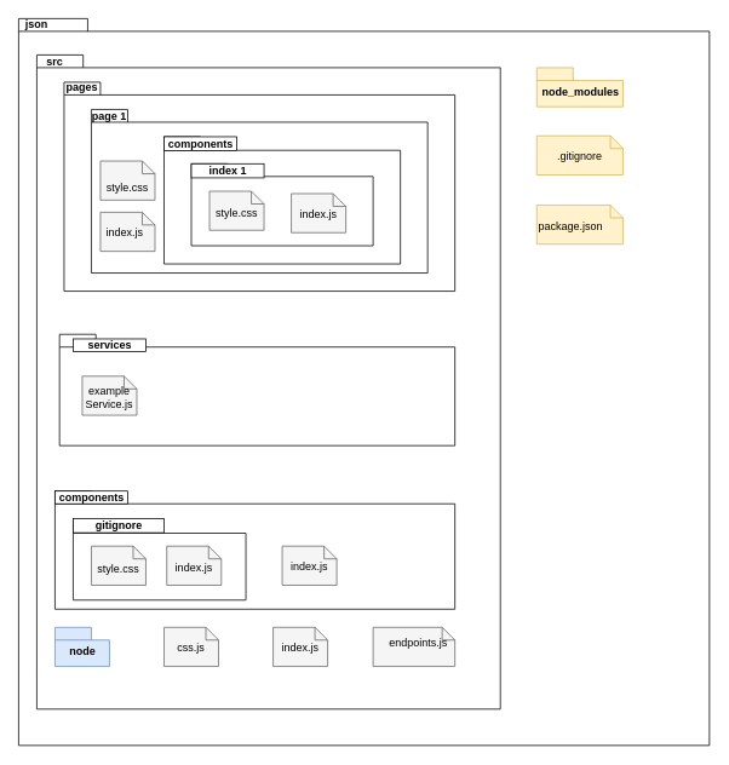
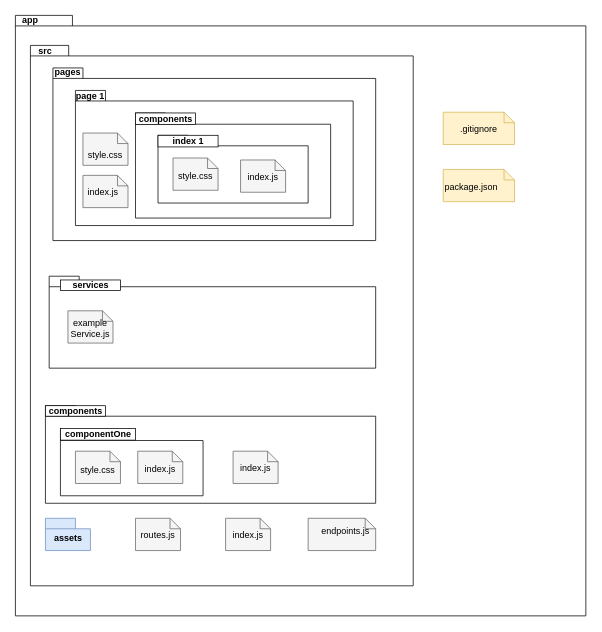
- <mxCell id="47" value="json" style="text;align=center;fontStyle=1;verticalAlign=middle;spacingLeft=3;spacingRight=3;strokeColor=none;rotatable=0;points=[[0,0.5],[1,0.5]];portConstraint=eastwest;" parent="1" vertex="1"><mxGeometry x="20" y="20" width="40" height="10" as="geometry" /></mxCell>
+ <mxCell id="47" value="app" style="text;align=center;fontStyle=1;verticalAlign=middle;spacingLeft=3;spacingRight=3;strokeColor=none;rotatable=0;points=[[0,0.5],[1,0.5]];portConstraint=eastwest;" parent="1" vertex="1"><mxGeometry x="20" y="20" width="40" height="10" as="geometry" /></mxCell>
- <mxCell id="40" value="node_modules" style="shape=folder;fontStyle=1;spacingTop=10;tabWidth=40;tabHeight=14;tabPosition=left;html=1;fillColor=#fff2cc;strokeColor=#d6b656;" parent="1" vertex="1"><mxGeometry x="590" y="74" width="95" height="43" as="geometry" /></mxCell>
- <mxCell id="28" value="gitignore" style="html=1;fontStyle=1" parent="1" vertex="1"><mxGeometry x="80" y="570.37" width="100" height="15.5" as="geometry" /></mxCell>
+ <mxCell id="28" value="componentOne" style="html=1;fontStyle=1" parent="1" vertex="1"><mxGeometry x="80" y="570.37" width="100" height="15.5" as="geometry" /></mxCell>
- <mxCell id="32" value="css.js" style="text;align=center;fontStyle=0;verticalAlign=middle;spacingLeft=3;spacingRight=3;strokeColor=none;rotatable=0;points=[[0,0.5],[1,0.5]];portConstraint=eastwest;" parent="1" vertex="1"><mxGeometry x="190" y="698.5" width="40" height="26" as="geometry" /></mxCell>
+ <mxCell id="32" value="routes.js" style="text;align=center;fontStyle=0;verticalAlign=middle;spacingLeft=3;spacingRight=3;strokeColor=none;rotatable=0;points=[[0,0.5],[1,0.5]];portConstraint=eastwest;" parent="1" vertex="1"><mxGeometry x="190" y="698.5" width="40" height="26" as="geometry" /></mxCell>
- <mxCell id="45" value="node" style="shape=folder;fontStyle=1;spacingTop=10;tabWidth=40;tabHeight=14;tabPosition=left;html=1;fillColor=#dae8fc;strokeColor=#6c8ebf;" parent="1" vertex="1"><mxGeometry x="60" y="690" width="60" height="43" as="geometry" /></mxCell>
+ <mxCell id="45" value="assets" style="shape=folder;fontStyle=1;spacingTop=10;tabWidth=40;tabHeight=14;tabPosition=left;html=1;fillColor=#dae8fc;strokeColor=#6c8ebf;" parent="1" vertex="1"><mxGeometry x="60" y="690" width="60" height="43" as="geometry" /></mxCell>
